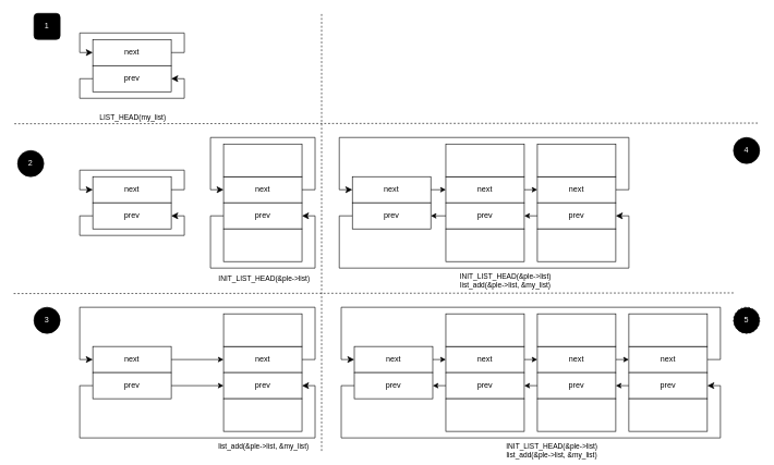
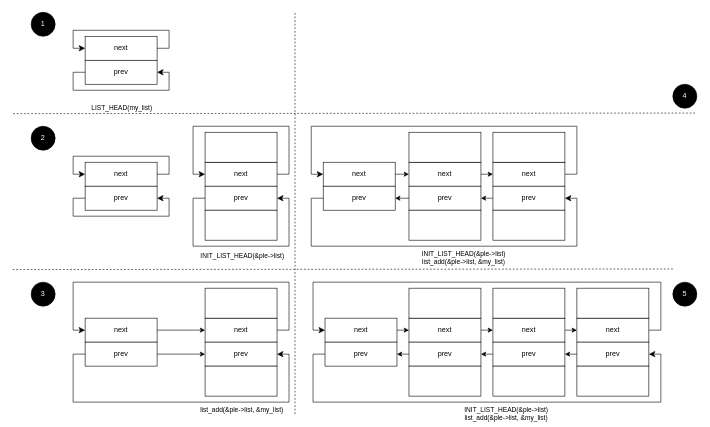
- <mxCell id="8" value="1" style="whiteSpace=wrap;html=1;aspect=fixed;labelBackgroundColor=#000000;fontColor=#FFFFFF;fillColor=#000000;rounded=1;" parent="1" vertex="1"><mxGeometry x="51" y="20" width="40" height="40" as="geometry" /></mxCell>
+ <mxCell id="8" value="1" style="ellipse;whiteSpace=wrap;html=1;aspect=fixed;labelBackgroundColor=#000000;fontColor=#FFFFFF;fillColor=#000000;" parent="1" vertex="1"><mxGeometry x="51" y="20" width="40" height="40" as="geometry" /></mxCell>
- <mxCell id="38" value="4" style="ellipse;whiteSpace=wrap;html=1;aspect=fixed;labelBackgroundColor=#000000;fontColor=#FFFFFF;fillColor=#000000;" parent="1" vertex="1"><mxGeometry x="1121" y="210" width="40" height="40" as="geometry" /></mxCell>
+ <mxCell id="38" value="4" style="ellipse;whiteSpace=wrap;html=1;aspect=fixed;labelBackgroundColor=#000000;fontColor=#FFFFFF;fillColor=#000000;" parent="1" vertex="1"><mxGeometry x="1121" y="140" width="40" height="40" as="geometry" /></mxCell>
- <mxCell id="13" value="2" style="ellipse;whiteSpace=wrap;html=1;aspect=fixed;labelBackgroundColor=#000000;fontColor=#FFFFFF;fillColor=#000000;" parent="1" vertex="1"><mxGeometry x="26" y="230" width="40" height="40" as="geometry" /></mxCell>
+ <mxCell id="13" value="2" style="ellipse;whiteSpace=wrap;html=1;aspect=fixed;labelBackgroundColor=#000000;fontColor=#FFFFFF;fillColor=#000000;" parent="1" vertex="1"><mxGeometry x="51" y="210" width="40" height="40" as="geometry" /></mxCell>
- <mxCell id="56" value="5" style="ellipse;whiteSpace=wrap;html=1;aspect=fixed;labelBackgroundColor=#000000;fontColor=#FFFFFF;fillColor=#000000;dashed=1;" parent="1" vertex="1"><mxGeometry x="1121" y="470" width="40" height="40" as="geometry" /></mxCell>
+ <mxCell id="56" value="5" style="ellipse;whiteSpace=wrap;html=1;aspect=fixed;labelBackgroundColor=#000000;fontColor=#FFFFFF;fillColor=#000000;" parent="1" vertex="1"><mxGeometry x="1121" y="470" width="40" height="40" as="geometry" /></mxCell>
